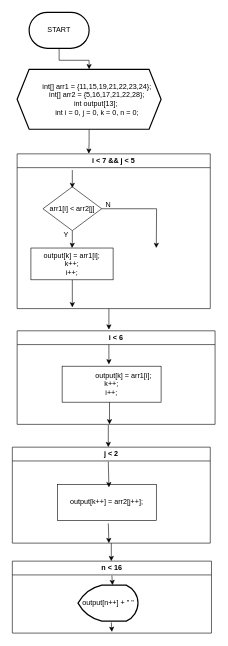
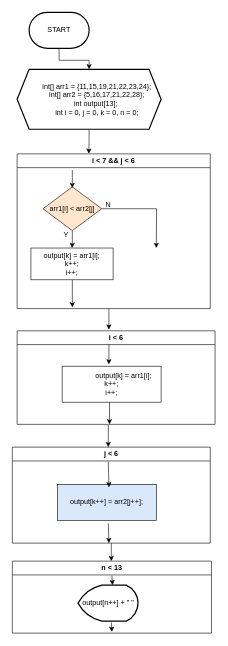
- <mxCell id="6" value="i &amp;lt; 7 &amp;amp;&amp;amp; j &amp;lt; 5" style="swimlane;whiteSpace=wrap;html=1;" vertex="1" parent="1"><mxGeometry x="28" y="256" width="322" height="258" as="geometry" /></mxCell>
+ <mxCell id="6" value="i &amp;lt; 7 &amp;amp;&amp;amp; j &amp;lt; 6" style="swimlane;whiteSpace=wrap;html=1;" vertex="1" parent="1"><mxGeometry x="28" y="256" width="322" height="258" as="geometry" /></mxCell>
- <mxCell id="9" value="arr1[i] &amp;lt; arr2[j]" style="rhombus;whiteSpace=wrap;html=1;" vertex="1" parent="6"><mxGeometry x="43" y="55" width="98" height="73" as="geometry" /></mxCell>
+ <mxCell id="9" value="arr1[i] &amp;lt; arr2[j]" style="rhombus;whiteSpace=wrap;html=1;fillColor=#ffe6cc;" vertex="1" parent="6"><mxGeometry x="43" y="55" width="98" height="73" as="geometry" /></mxCell>
- <mxCell id="21" value="j &amp;lt; 2" style="swimlane;whiteSpace=wrap;html=1;" vertex="1" parent="1"><mxGeometry x="20" y="745" width="330" height="160" as="geometry" /></mxCell>
+ <mxCell id="21" value="j &amp;lt; 6" style="swimlane;whiteSpace=wrap;html=1;" vertex="1" parent="1"><mxGeometry x="20" y="745" width="330" height="160" as="geometry" /></mxCell>
- <mxCell id="22" value="output[k++] = arr2[j++];" style="rounded=0;whiteSpace=wrap;html=1;" vertex="1" parent="21"><mxGeometry x="75" y="62" width="165" height="60" as="geometry" /></mxCell>
+ <mxCell id="22" value="output[k++] = arr2[j++];" style="rounded=0;whiteSpace=wrap;html=1;fillColor=#dae8fc;" vertex="1" parent="21"><mxGeometry x="75" y="62" width="165" height="60" as="geometry" /></mxCell>
- <mxCell id="26" value="n &amp;lt; 16" style="swimlane;whiteSpace=wrap;html=1;" vertex="1" parent="1"><mxGeometry x="20" y="935" width="332" height="120" as="geometry" /></mxCell>
+ <mxCell id="26" value="n &amp;lt; 13" style="swimlane;whiteSpace=wrap;html=1;" vertex="1" parent="1"><mxGeometry x="20" y="935" width="332" height="120" as="geometry" /></mxCell>
